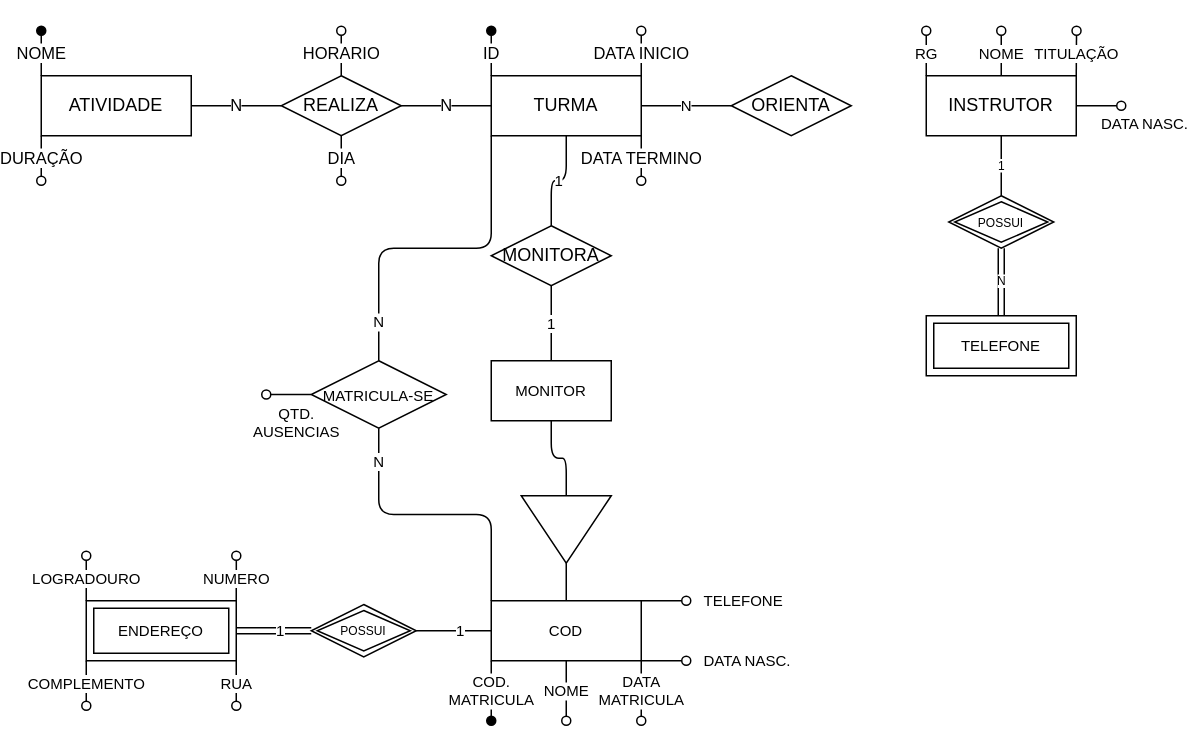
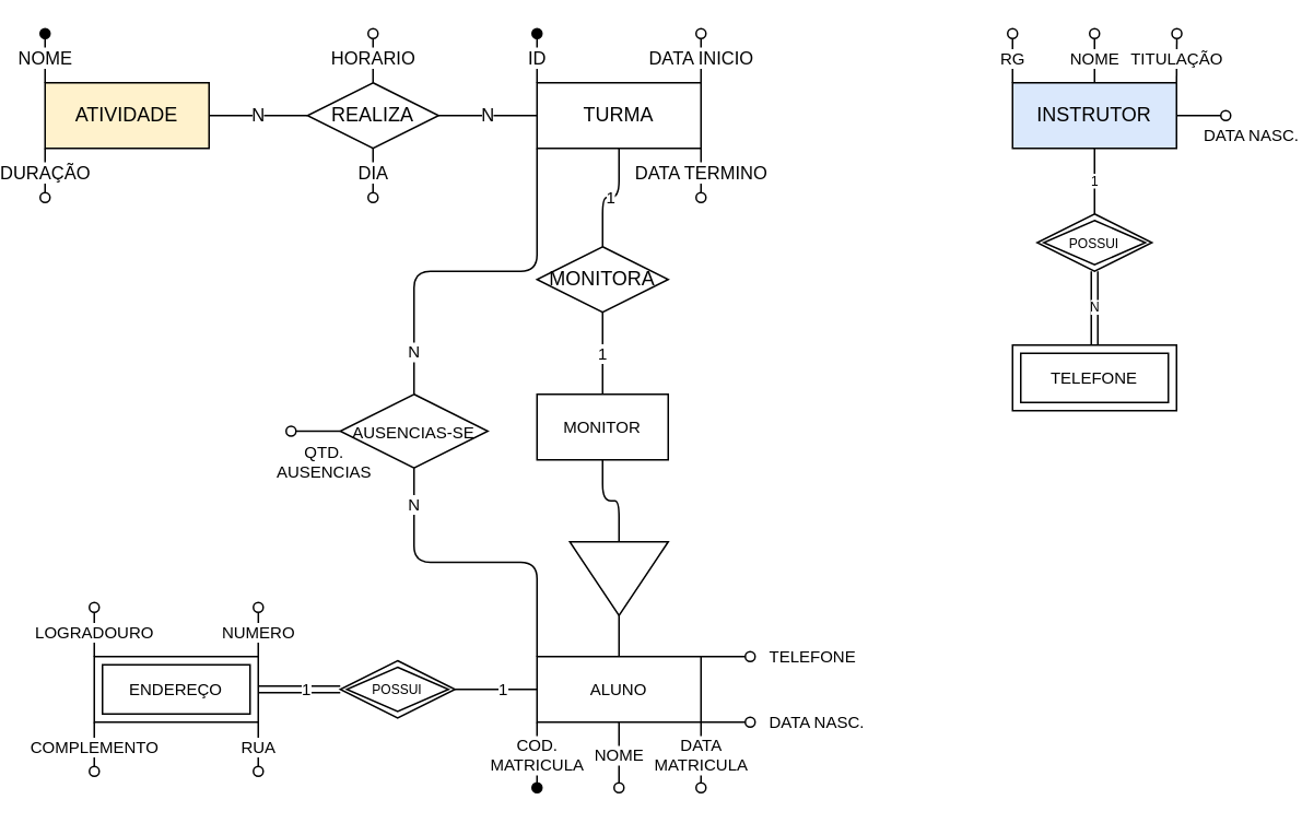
- <mxCell id="5" value="ATIVIDADE" style="whiteSpace=wrap;html=1;align=center;" parent="2" vertex="1"><mxGeometry y="30" width="100" height="40" as="geometry" /></mxCell>
+ <mxCell id="5" value="ATIVIDADE" style="whiteSpace=wrap;html=1;align=center;fillColor=#fff2cc;" parent="2" vertex="1"><mxGeometry y="30" width="100" height="40" as="geometry" /></mxCell>
- <mxCell id="29" value="N" style="edgeStyle=orthogonalEdgeStyle;orthogonalLoop=1;jettySize=auto;html=1;endArrow=none;endFill=0;fontSize=10;" parent="1" source="10" target="28" edge="1"><mxGeometry relative="1" as="geometry" /></mxCell>
- <mxCell id="28" value="ORIENTA" style="shape=rhombus;perimeter=rhombusPerimeter;whiteSpace=wrap;html=1;align=center;" parent="1" vertex="1"><mxGeometry x="480" y="50" width="80" height="40" as="geometry" /></mxCell>
- <mxCell id="26" value="INSTRUTOR" style="whiteSpace=wrap;html=1;align=center;" parent="21" vertex="1"><mxGeometry y="30" width="100" height="40" as="geometry" /></mxCell>
+ <mxCell id="26" value="INSTRUTOR" style="whiteSpace=wrap;html=1;align=center;fillColor=#dae8fc;" parent="21" vertex="1"><mxGeometry y="30" width="100" height="40" as="geometry" /></mxCell>
- <mxCell id="51" value="MATRICULA-SE" style="shape=rhombus;perimeter=rhombusPerimeter;whiteSpace=wrap;html=1;align=center;fontSize=10;" parent="49" vertex="1"><mxGeometry x="30" width="90" height="45" as="geometry" /></mxCell>
+ <mxCell id="51" value="AUSENCIAS-SE" style="shape=rhombus;perimeter=rhombusPerimeter;whiteSpace=wrap;html=1;align=center;fontSize=10;" parent="49" vertex="1"><mxGeometry x="30" width="90" height="45" as="geometry" /></mxCell>
- <mxCell id="58" value="COD" style="whiteSpace=wrap;html=1;align=center;fontSize=10;" parent="52" vertex="1"><mxGeometry width="100" height="40" as="geometry" /></mxCell>
+ <mxCell id="58" value="ALUNO" style="whiteSpace=wrap;html=1;align=center;fontSize=10;" parent="52" vertex="1"><mxGeometry width="100" height="40" as="geometry" /></mxCell>
